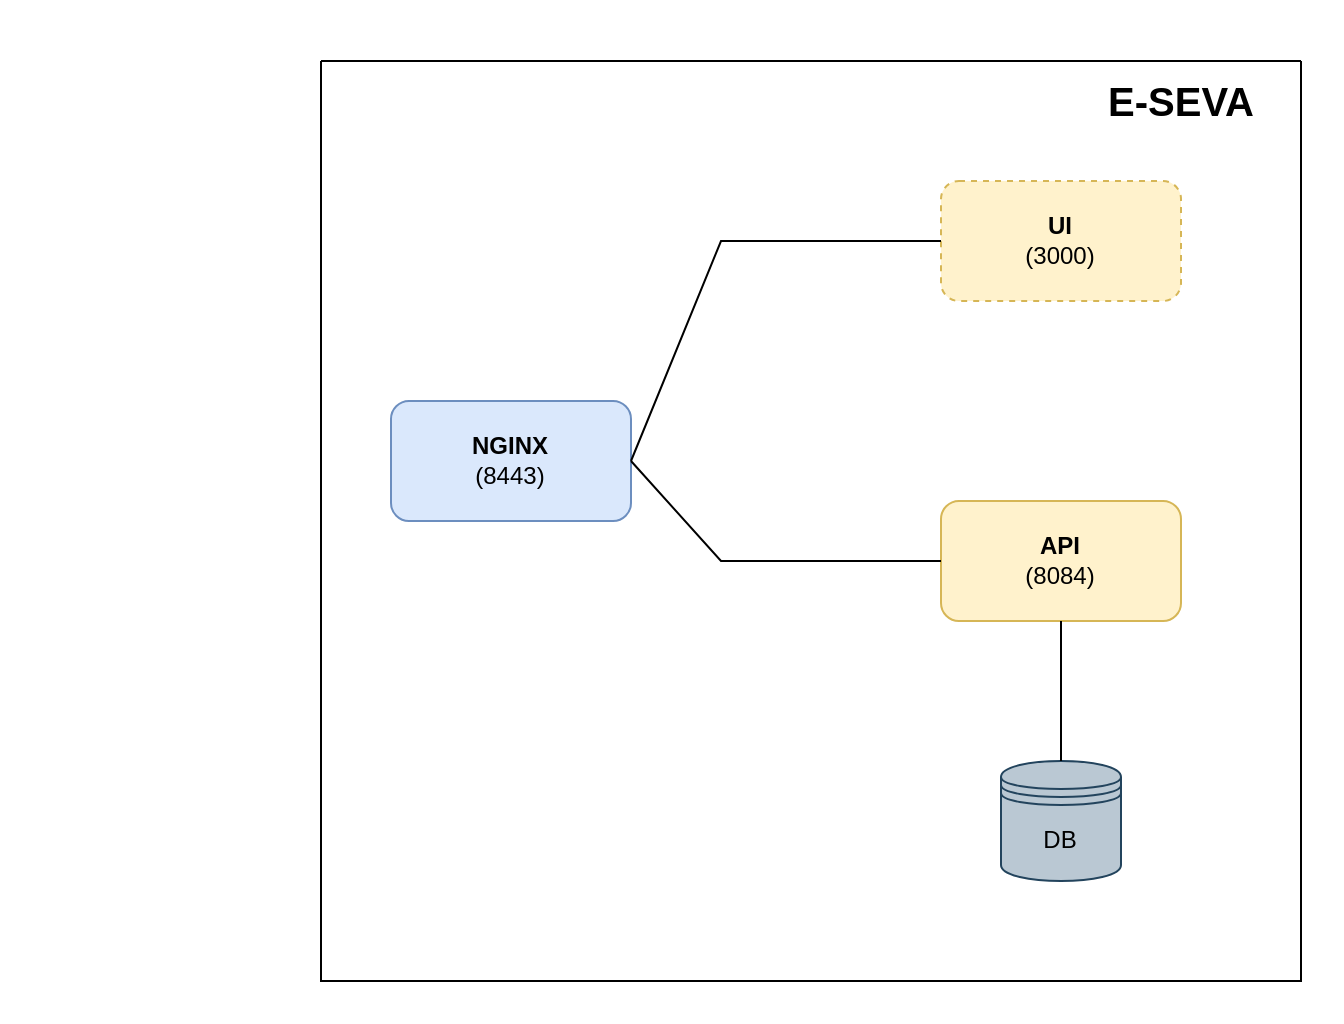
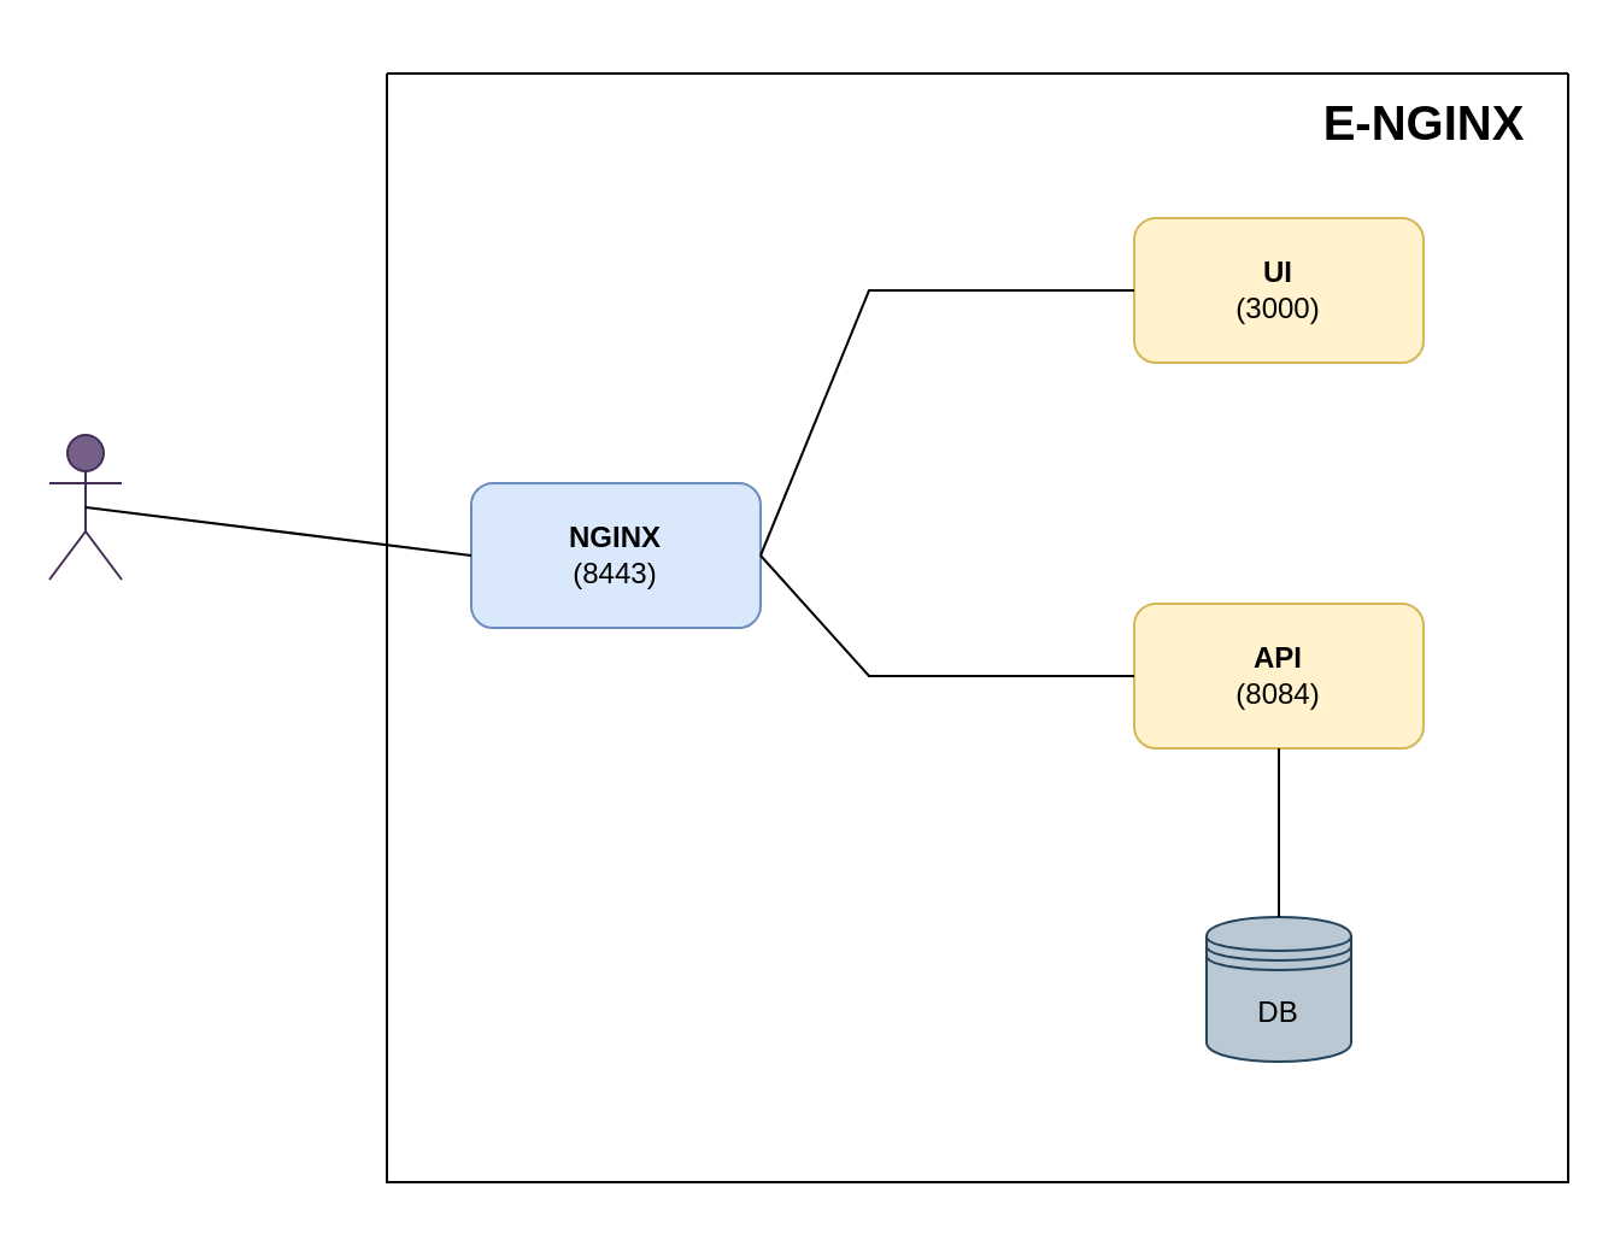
- <mxCell id="12" value="&lt;p style=&quot;line-height: 0.9;&quot;&gt;&lt;font style=&quot;font-size: 20px;&quot;&gt;&lt;b&gt;E-SEVA&lt;/b&gt;&lt;/font&gt;&lt;/p&gt;" style="text;html=1;align=center;verticalAlign=middle;resizable=0;points=[];autosize=1;strokeColor=none;fillColor=none;" parent="1" vertex="1"><mxGeometry x="540" y="20" width="100" height="60" as="geometry" /></mxCell>
+ <mxCell id="12" value="&lt;p style=&quot;line-height: 0.9;&quot;&gt;&lt;font style=&quot;font-size: 20px;&quot;&gt;&lt;b&gt;E-NGINX&lt;/b&gt;&lt;/font&gt;&lt;/p&gt;" style="text;html=1;align=center;verticalAlign=middle;resizable=0;points=[];autosize=1;strokeColor=none;fillColor=none;" parent="1" vertex="1"><mxGeometry x="540" y="20" width="100" height="60" as="geometry" /></mxCell>
- <mxCell id="4" value="&lt;b&gt;UI&lt;/b&gt;&lt;br&gt;(3000)" style="rounded=1;whiteSpace=wrap;html=1;fillColor=#fff2cc;strokeColor=#d6b656;dashed=1;" parent="1" vertex="1"><mxGeometry x="470" y="90" width="120" height="60" as="geometry" /></mxCell>
+ <mxCell id="4" value="&lt;b&gt;UI&lt;/b&gt;&lt;br&gt;(3000)" style="rounded=1;whiteSpace=wrap;html=1;fillColor=#fff2cc;strokeColor=#d6b656;" parent="1" vertex="1"><mxGeometry x="470" y="90" width="120" height="60" as="geometry" /></mxCell>
+ <mxCell id="2" value="Actor" style="shape=umlActor;verticalLabelPosition=bottom;verticalAlign=top;html=1;outlineConnect=0;fillColor=#76608a;fontColor=#ffffff;strokeColor=#432D57;" parent="1" vertex="1"><mxGeometry x="20" y="180" width="30" height="60" as="geometry" /></mxCell>
+ <mxCell id="7" value="" style="endArrow=none;html=1;rounded=0;exitX=0.5;exitY=0.5;exitDx=0;exitDy=0;exitPerimeter=0;entryX=0;entryY=0.5;entryDx=0;entryDy=0;" parent="1" source="2" target="3" edge="1"><mxGeometry width="50" height="50" relative="1" as="geometry"><mxPoint x="290" y="300" as="sourcePoint" /><mxPoint x="340" y="250" as="targetPoint" /></mxGeometry></mxCell>
